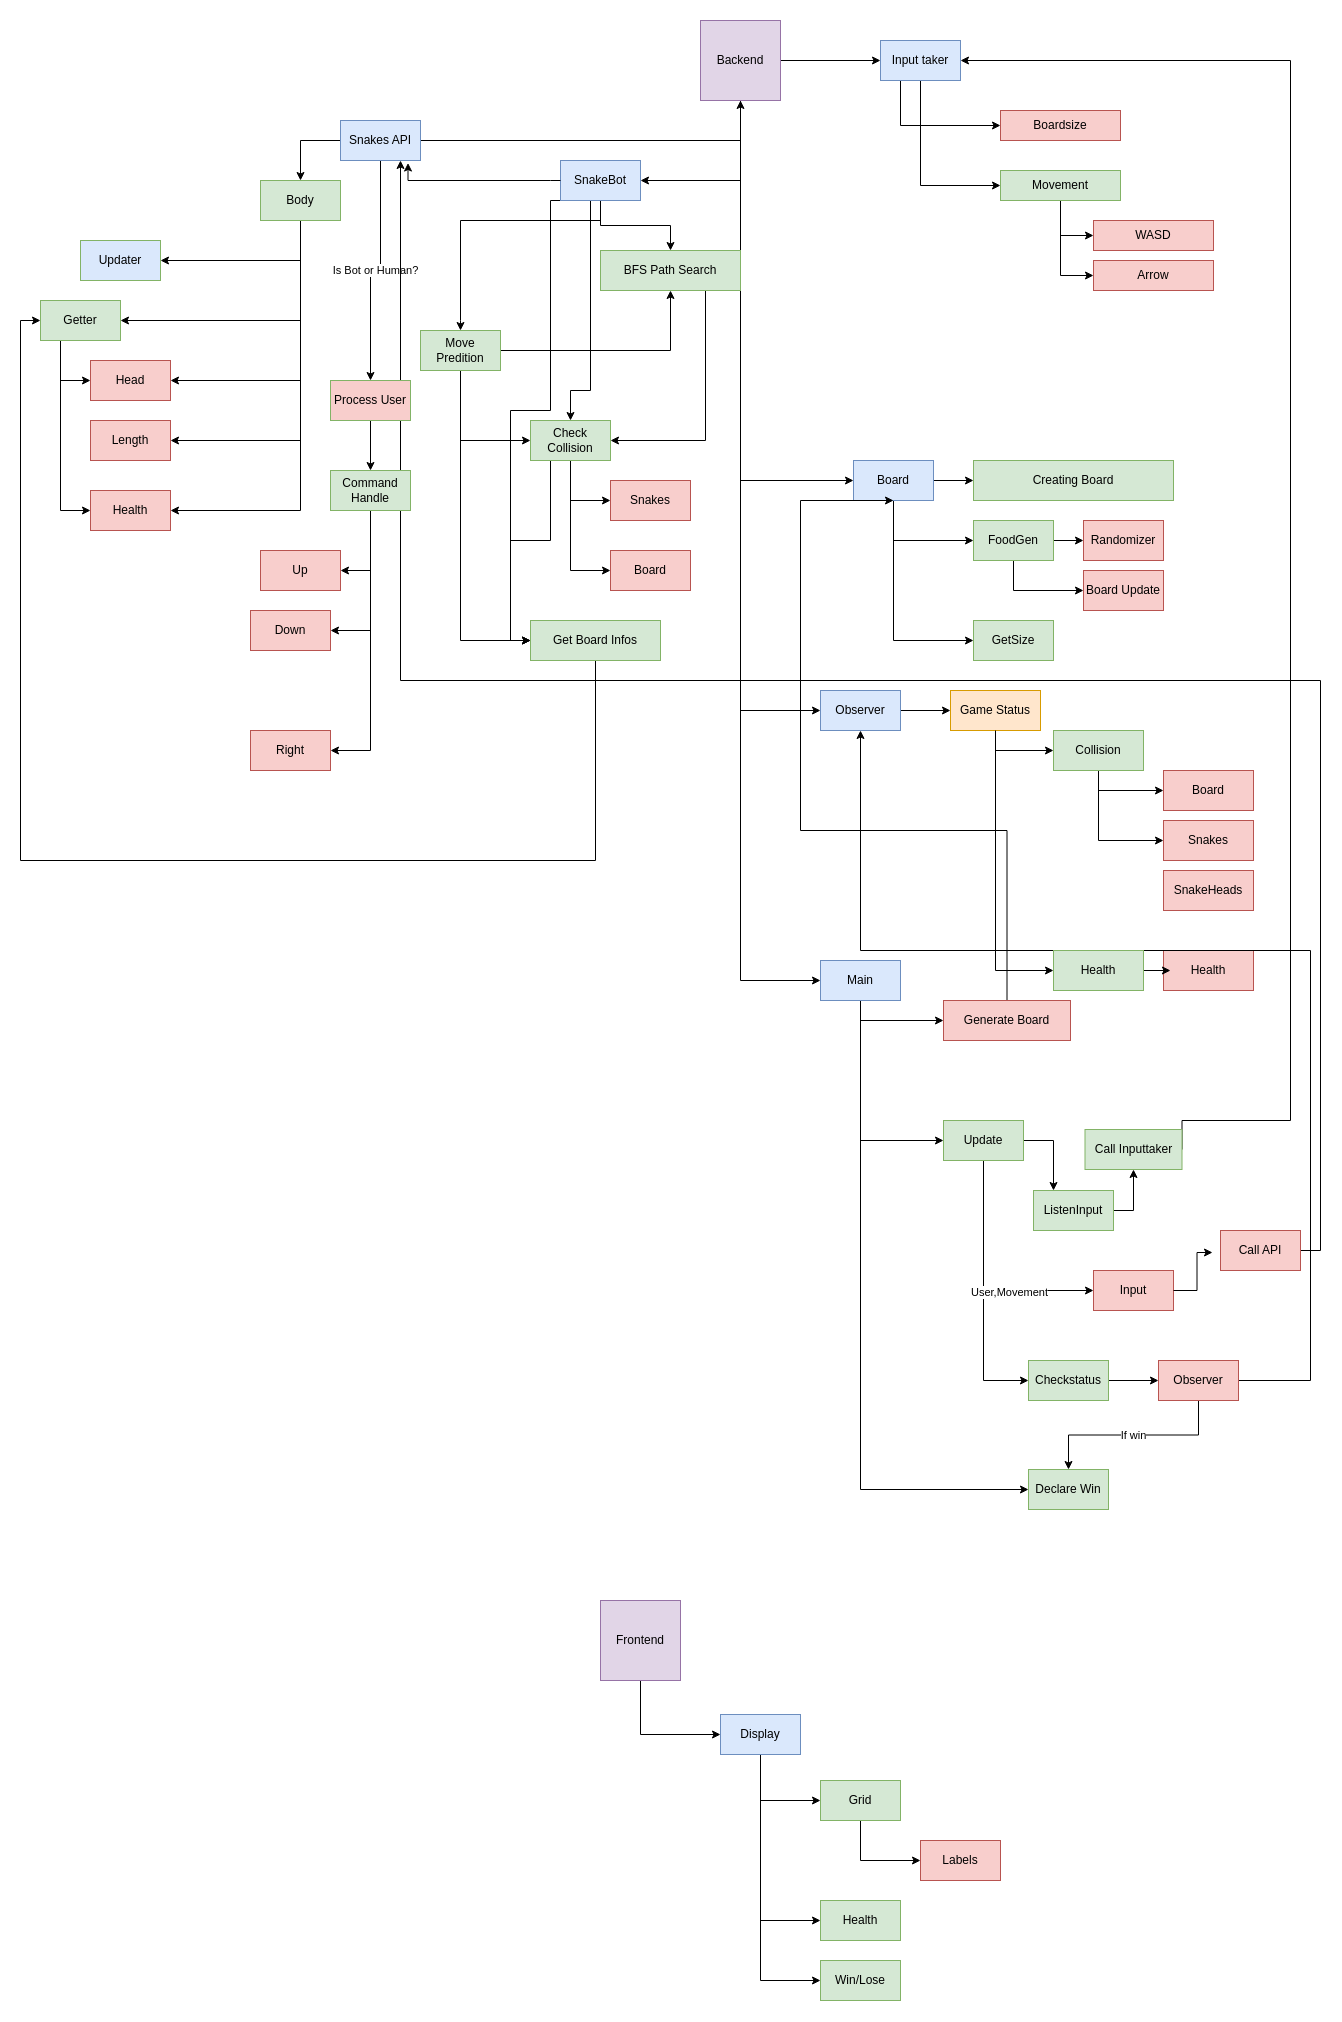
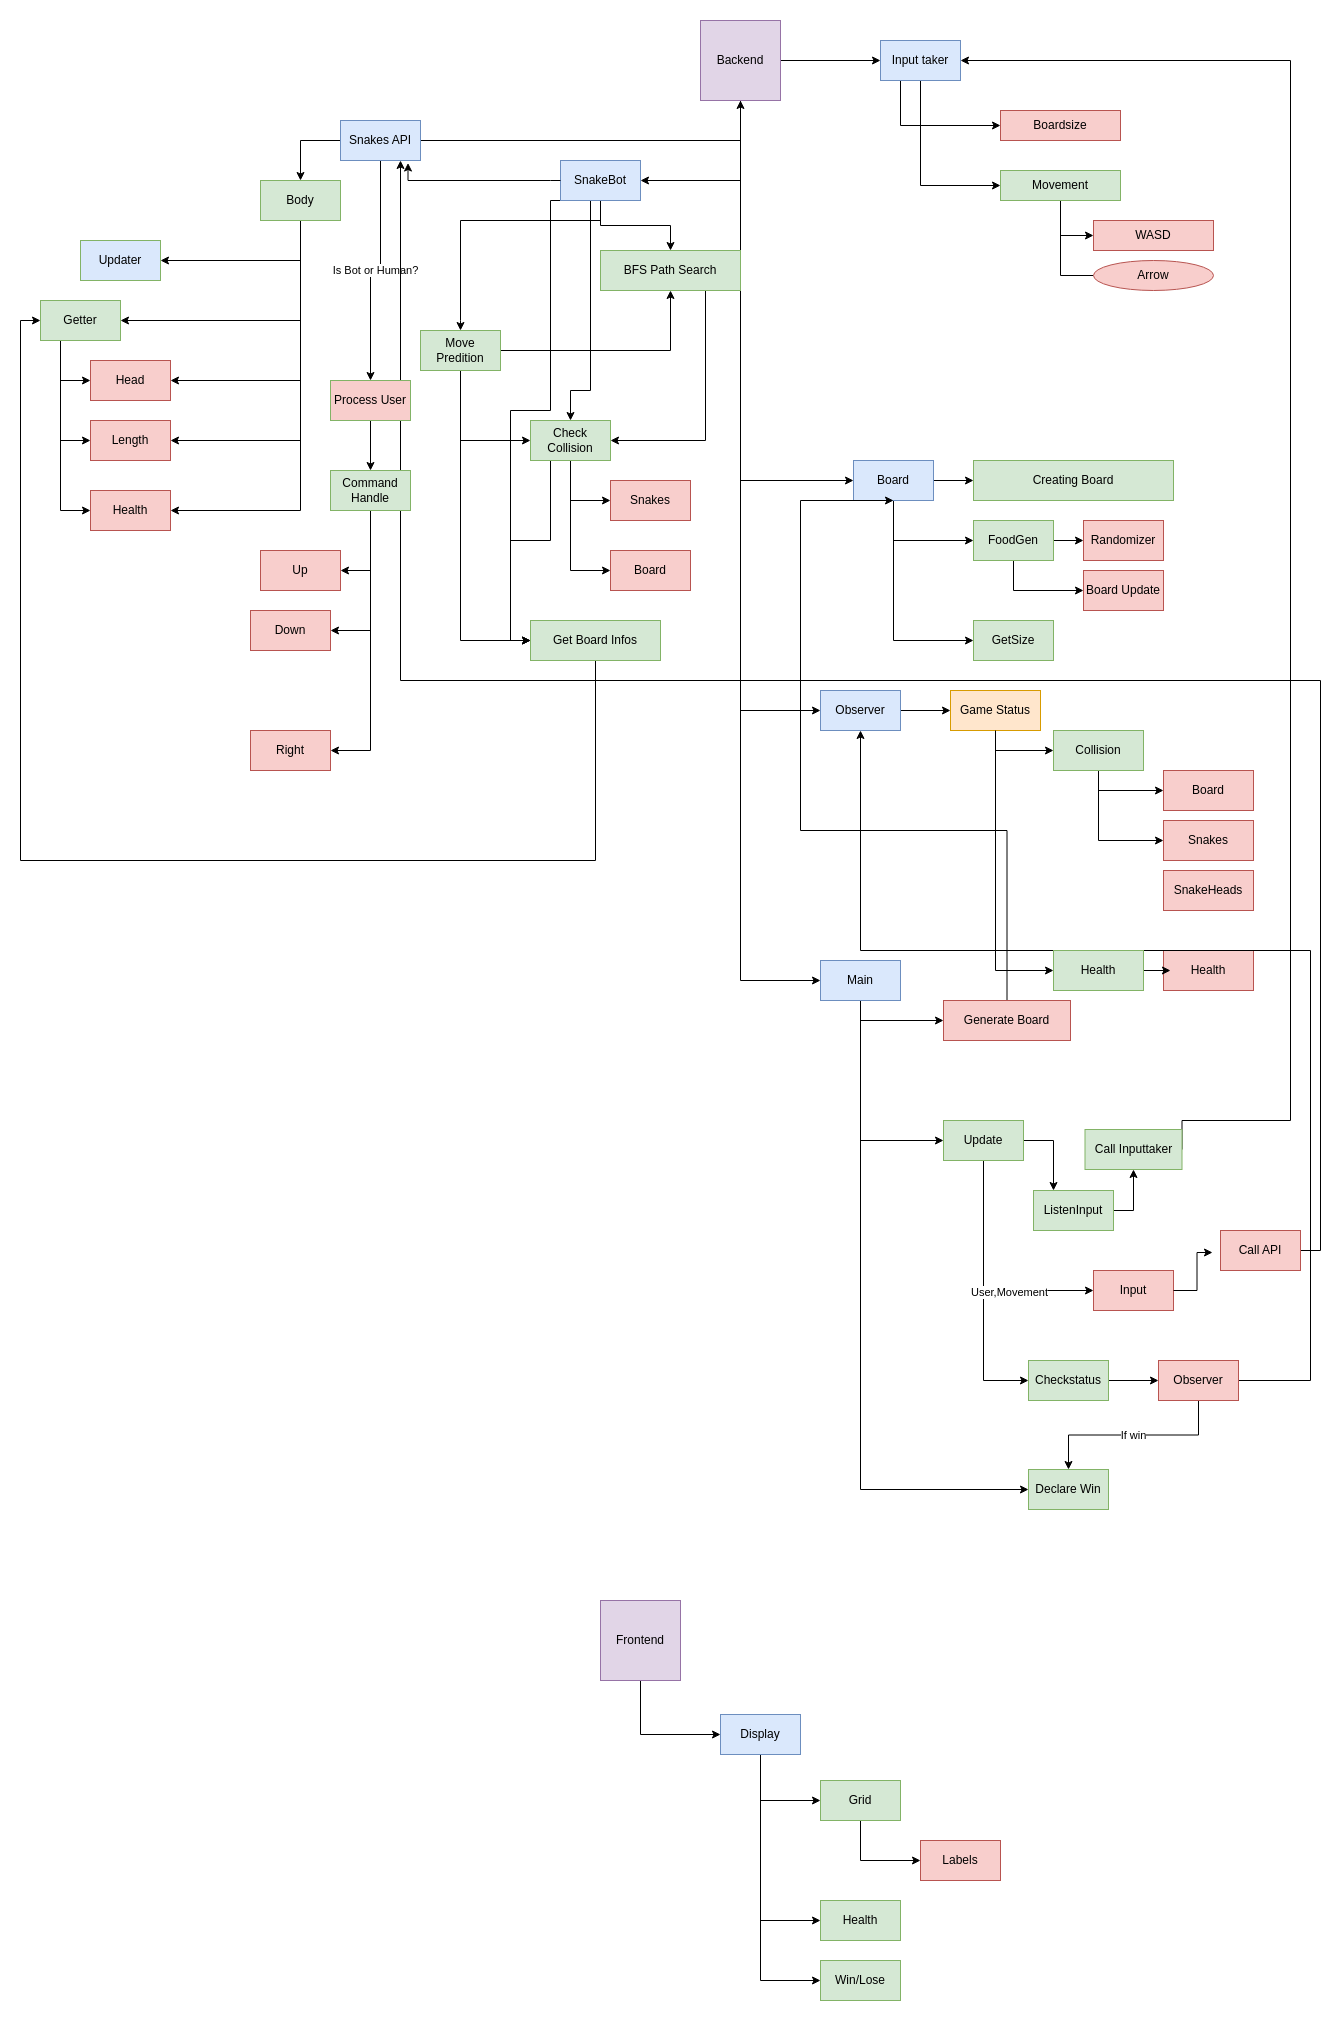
- <mxCell id="102" style="edgeStyle=orthogonalEdgeStyle;rounded=0;orthogonalLoop=1;jettySize=auto;html=1;exitX=0.5;exitY=1;exitDx=0;exitDy=0;entryX=0;entryY=0.5;entryDx=0;entryDy=0;" edge="1" parent="1" source="103" target="104"><mxGeometry relative="1" as="geometry" /></mxCell>
+ <mxCell id="102" style="edgeStyle=orthogonalEdgeStyle;rounded=0;orthogonalLoop=1;jettySize=auto;html=1;exitX=0.5;exitY=1;exitDx=0;exitDy=0;entryX=0;entryY=0.5;entryDx=0;entryDy=0;endArrow=none;" edge="1" parent="1" source="103" target="104"><mxGeometry relative="1" as="geometry" /></mxCell>
- <mxCell id="104" value="Arrow" style="rounded=0;whiteSpace=wrap;html=1;fillColor=#f8cecc;strokeColor=#b85450;" vertex="1" parent="1"><mxGeometry x="1093" y="260" width="120" height="30" as="geometry" /></mxCell>
+ <mxCell id="104" value="Arrow" style="ellipse;whiteSpace=wrap;html=1;fillColor=#f8cecc;strokeColor=#b85450;" vertex="1" parent="1"><mxGeometry x="1093" y="260" width="120" height="30" as="geometry" /></mxCell>
+ <mxCell id="119" style="edgeStyle=orthogonalEdgeStyle;rounded=0;orthogonalLoop=1;jettySize=auto;html=1;exitX=1;exitY=0.75;exitDx=0;exitDy=0;entryX=0.5;entryY=1;entryDx=0;entryDy=0;" edge="1" parent="1" source="121" target="116"><mxGeometry relative="1" as="geometry" /></mxCell>
